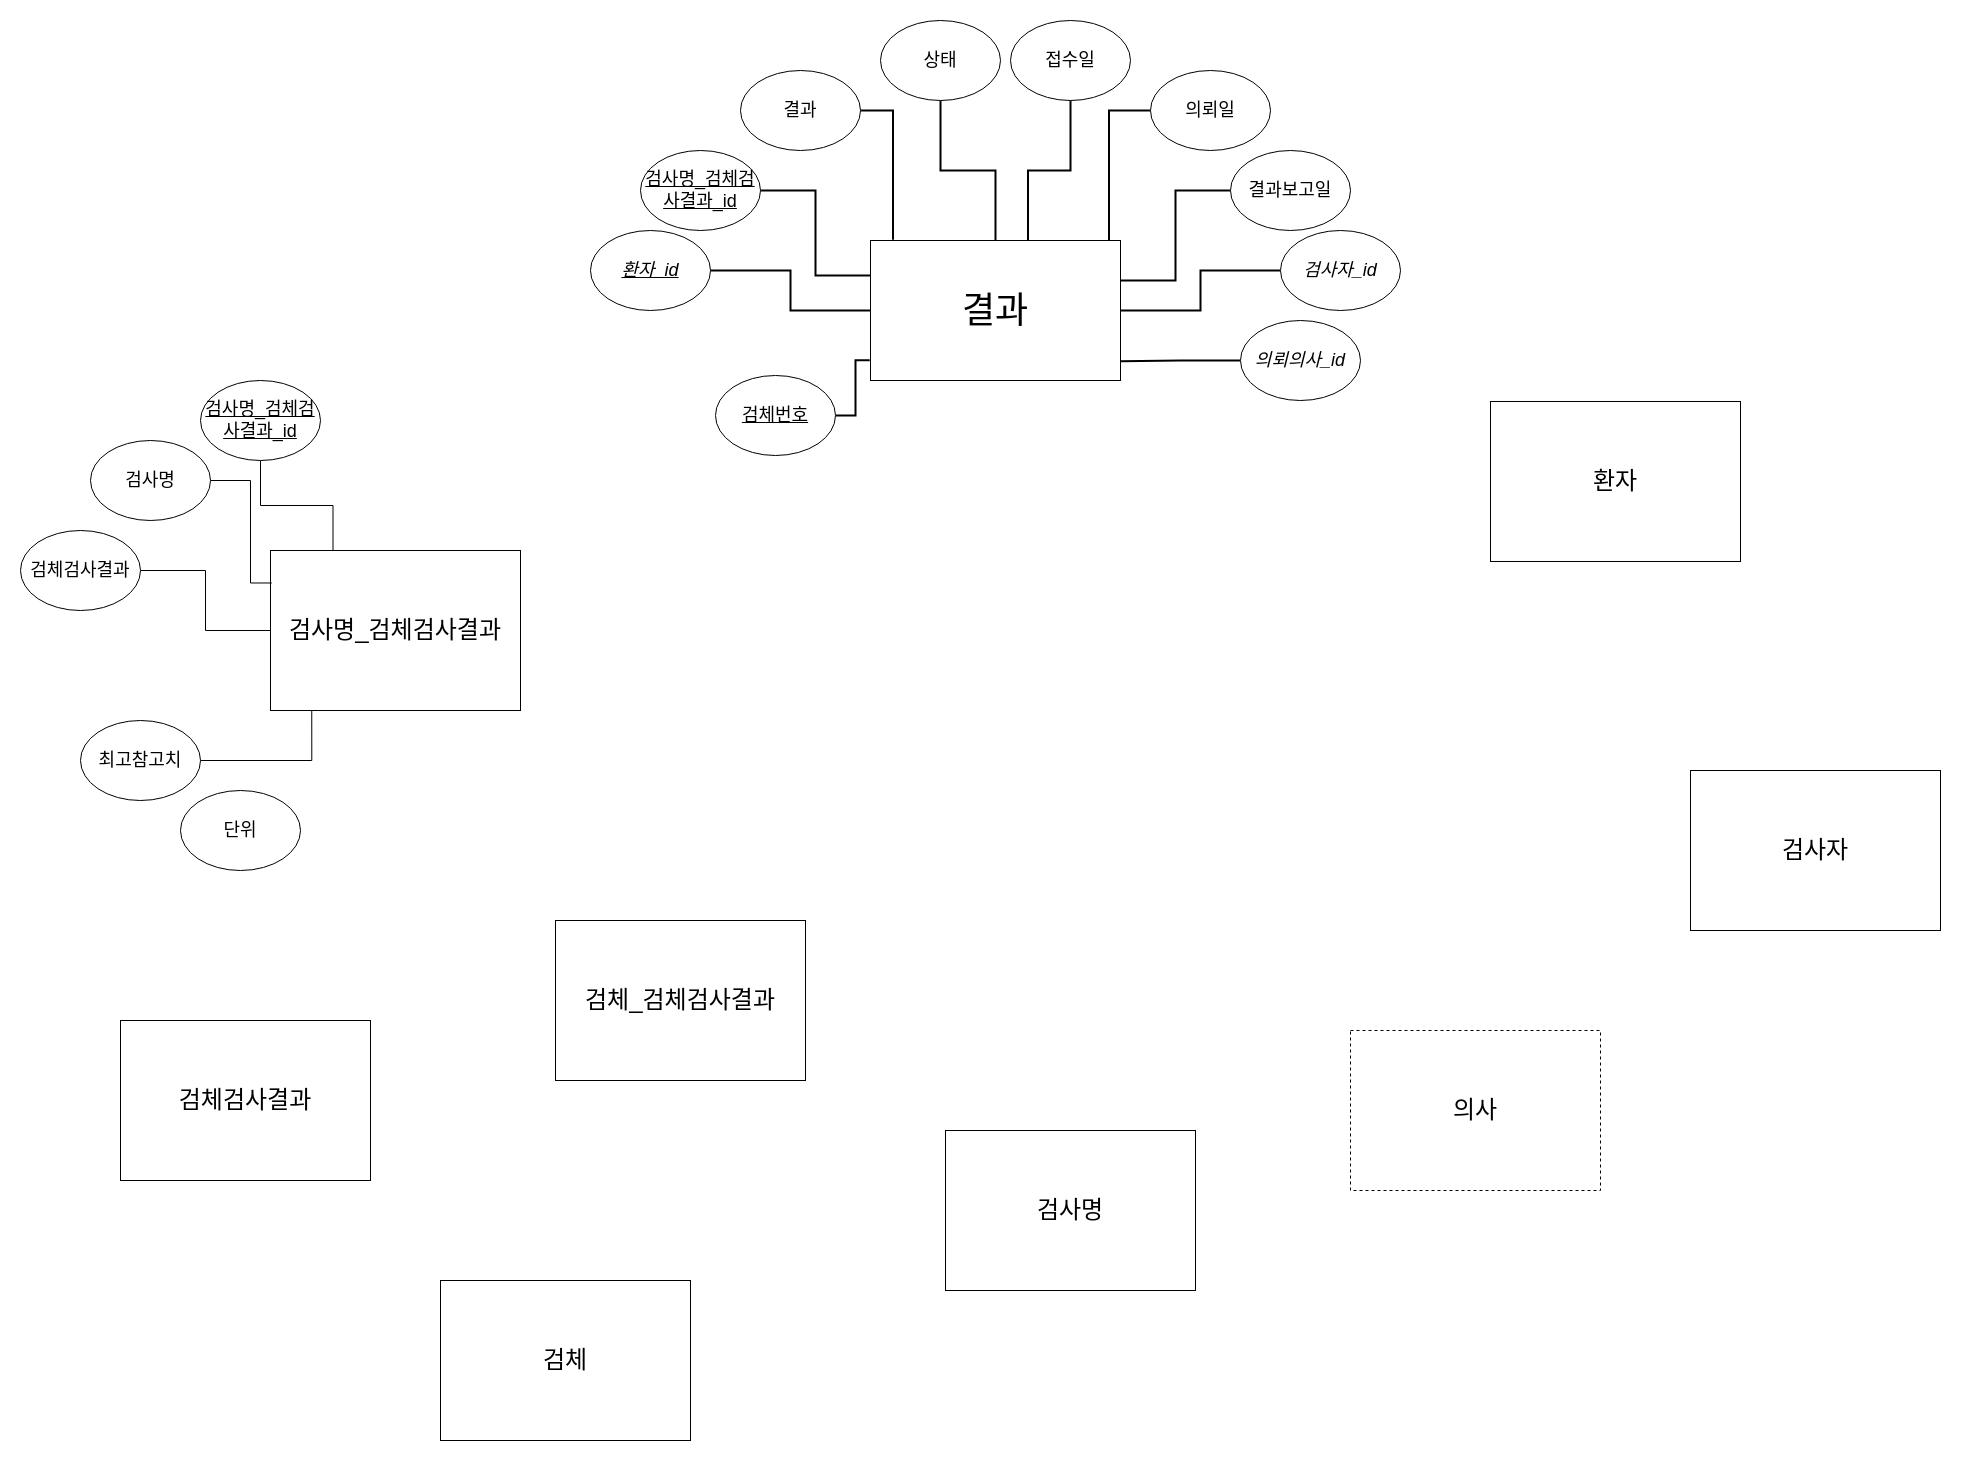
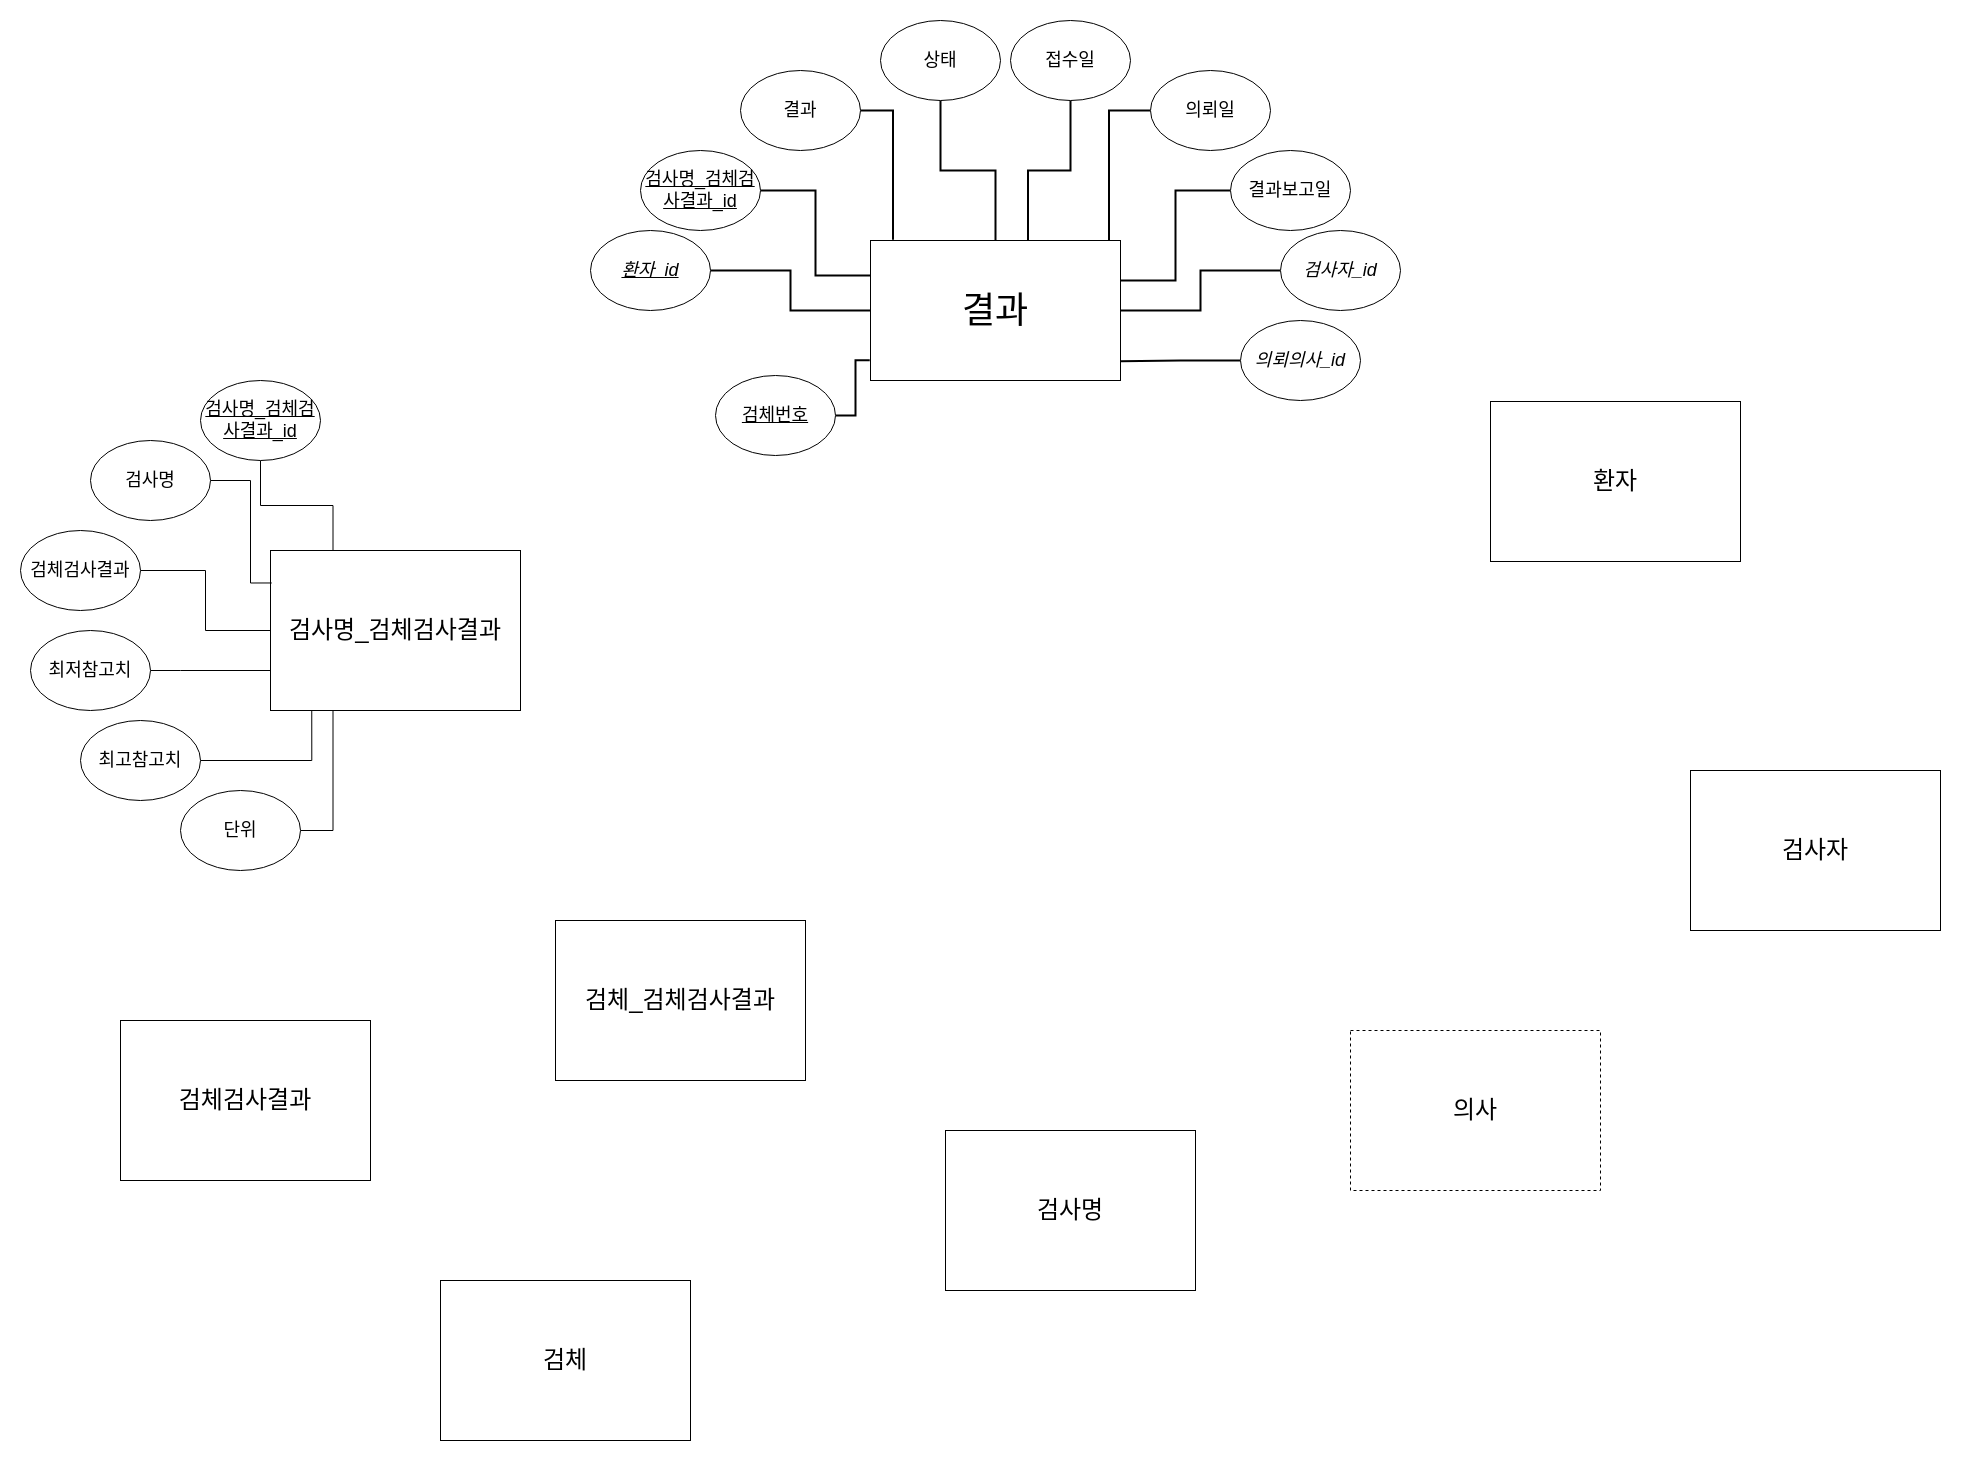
+ <mxCell id="31" value="최저참고치" style="ellipse;whiteSpace=wrap;html=1;fontSize=18;" parent="1" vertex="1"><mxGeometry x="30" y="630" width="120" height="80" as="geometry" /></mxCell>
+ <mxCell id="30" style="edgeStyle=orthogonalEdgeStyle;rounded=0;orthogonalLoop=1;jettySize=auto;html=1;entryX=0;entryY=0.75;entryDx=0;entryDy=0;fontSize=18;endArrow=none;endFill=0;" edge="1" parent="1" source="31" target="23"><mxGeometry relative="1" as="geometry"><Array as="points"><mxPoint x="180" y="670" /><mxPoint x="180" y="670" /></Array></mxGeometry></mxCell>
+ <mxCell id="26" style="edgeStyle=orthogonalEdgeStyle;rounded=0;orthogonalLoop=1;jettySize=auto;html=1;exitX=1;exitY=0.5;exitDx=0;exitDy=0;entryX=0.25;entryY=1;entryDx=0;entryDy=0;fontSize=18;endArrow=none;endFill=0;" edge="1" parent="1" source="27" target="23"><mxGeometry relative="1" as="geometry" /></mxCell>
